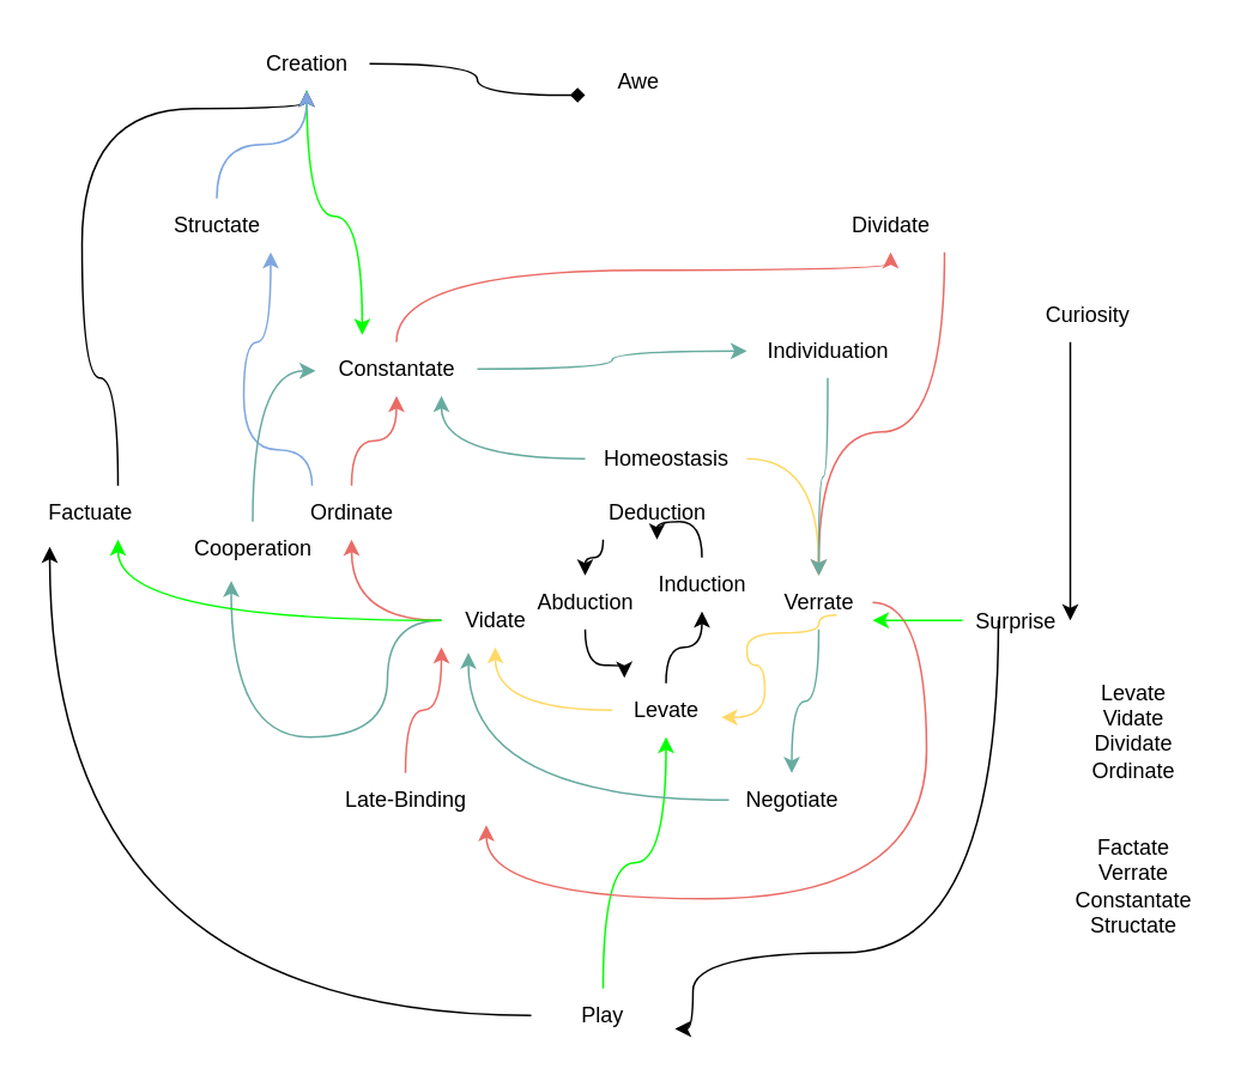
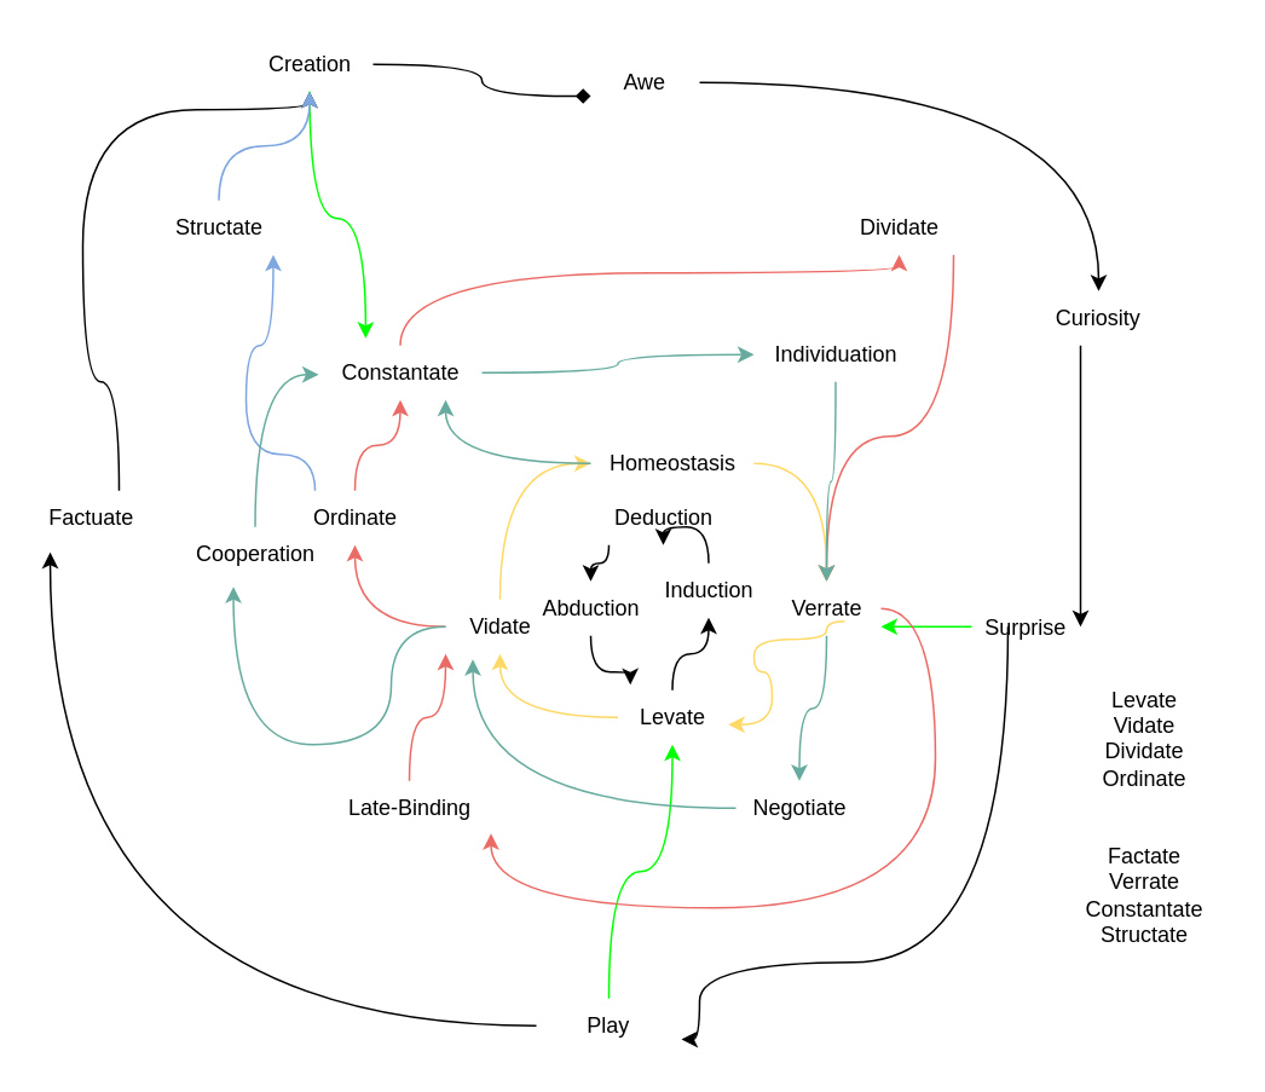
+ <mxCell id="2" style="edgeStyle=orthogonalEdgeStyle;curved=1;orthogonalLoop=1;jettySize=auto;html=1;" parent="1" source="3" target="5" edge="1"><mxGeometry relative="1" as="geometry" /></mxCell>
+ <mxCell id="24" style="edgeStyle=orthogonalEdgeStyle;curved=1;orthogonalLoop=1;jettySize=auto;html=1;strokeColor=#FFD966;" parent="1" source="28" target="31" edge="1"><mxGeometry relative="1" as="geometry"><Array as="points"><mxPoint x="275" y="255" /></Array></mxGeometry></mxCell>
- <mxCell id="27" style="edgeStyle=orthogonalEdgeStyle;curved=1;orthogonalLoop=1;jettySize=auto;html=1;entryX=0.75;entryY=1;entryDx=0;entryDy=0;strokeColor=#00FF00;" parent="1" source="28" target="13" edge="1"><mxGeometry relative="1" as="geometry" /></mxCell>
